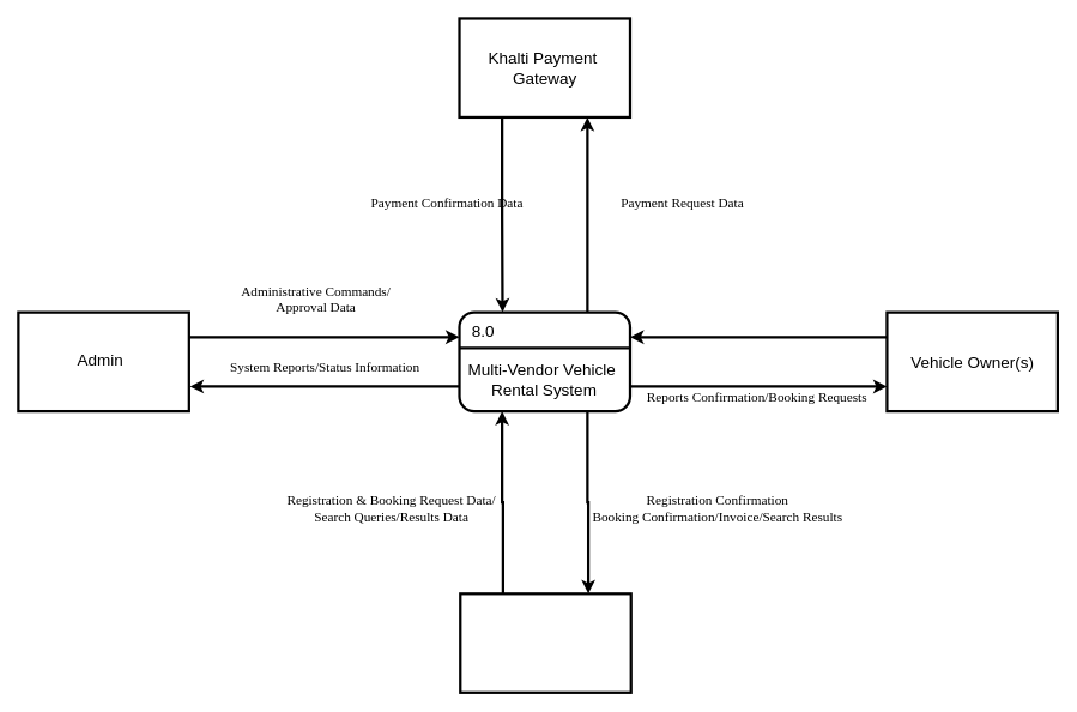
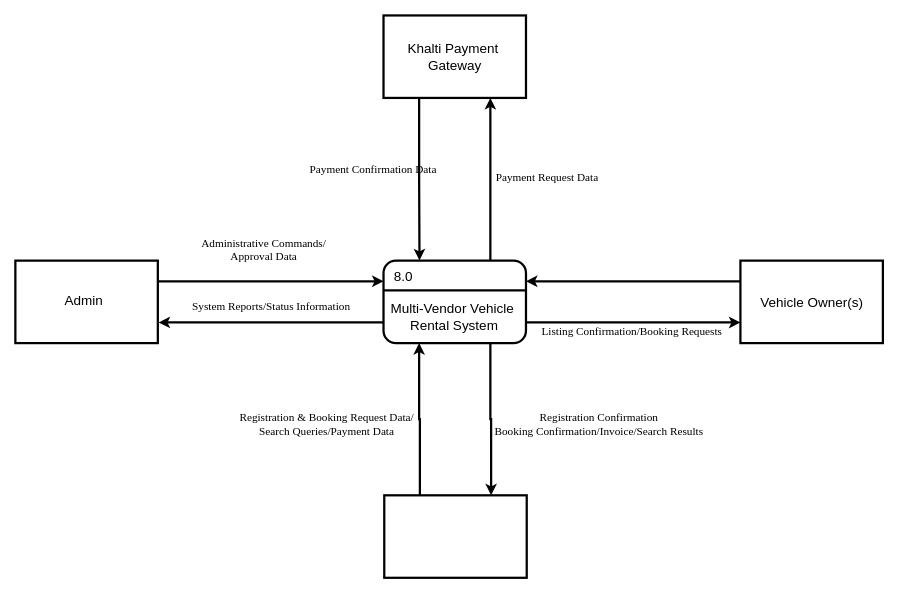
- <mxCell id="29" value="&lt;font face=&quot;Times New Roman&quot;&gt;&lt;span style=&quot;font-size: 15px;&quot;&gt;Payment Request Data&lt;/span&gt;&lt;/font&gt;" style="text;html=1;align=center;verticalAlign=middle;resizable=0;points=[];autosize=1;strokeColor=none;fillColor=none;strokeWidth=1;" parent="1" vertex="1"><mxGeometry x="679" y="210" width="160" height="30" as="geometry" /></mxCell>
+ <mxCell id="29" value="&lt;font face=&quot;Times New Roman&quot;&gt;&lt;span style=&quot;font-size: 15px;&quot;&gt;Payment Request Data&lt;/span&gt;&lt;/font&gt;" style="text;html=1;align=center;verticalAlign=middle;resizable=0;points=[];autosize=1;strokeColor=none;fillColor=none;strokeWidth=1;" parent="1" vertex="1"><mxGeometry x="649" y="220" width="160" height="30" as="geometry" /></mxCell>
- <mxCell id="19" value="&lt;font face=&quot;Times New Roman&quot;&gt;&lt;span style=&quot;font-size: 15px;&quot;&gt;Reports Confirmation/Booking Requests&lt;/span&gt;&lt;/font&gt;" style="text;html=1;align=center;verticalAlign=middle;resizable=0;points=[];autosize=1;strokeColor=none;fillColor=none;strokeWidth=1;" parent="1" vertex="1"><mxGeometry x="712" y="426" width="260" height="30" as="geometry" /></mxCell>
+ <mxCell id="19" value="&lt;font face=&quot;Times New Roman&quot;&gt;&lt;span style=&quot;font-size: 15px;&quot;&gt;Listing Confirmation/Booking Requests&lt;/span&gt;&lt;/font&gt;" style="text;html=1;align=center;verticalAlign=middle;resizable=0;points=[];autosize=1;strokeColor=none;fillColor=none;strokeWidth=1;" parent="1" vertex="1"><mxGeometry x="712" y="426" width="260" height="30" as="geometry" /></mxCell>
- <mxCell id="21" value="&lt;font face=&quot;Times New Roman&quot;&gt;&lt;span style=&quot;font-size: 15px;&quot;&gt;Registration &amp;amp; Booking Request Data/&lt;/span&gt;&lt;/font&gt;&lt;div&gt;&lt;font face=&quot;Times New Roman&quot;&gt;&lt;span style=&quot;font-size: 15px;&quot;&gt;Search Queries/Results Data&lt;/span&gt;&lt;/font&gt;&lt;/div&gt;" style="text;html=1;align=center;verticalAlign=middle;resizable=0;points=[];autosize=1;strokeColor=none;fillColor=none;strokeWidth=1;" parent="1" vertex="1"><mxGeometry x="305" y="540" width="260" height="50" as="geometry" /></mxCell>
+ <mxCell id="21" value="&lt;font face=&quot;Times New Roman&quot;&gt;&lt;span style=&quot;font-size: 15px;&quot;&gt;Registration &amp;amp; Booking Request Data/&lt;/span&gt;&lt;/font&gt;&lt;div&gt;&lt;font face=&quot;Times New Roman&quot;&gt;&lt;span style=&quot;font-size: 15px;&quot;&gt;Search Queries/Payment Data&lt;/span&gt;&lt;/font&gt;&lt;/div&gt;" style="text;html=1;align=center;verticalAlign=middle;resizable=0;points=[];autosize=1;strokeColor=none;fillColor=none;strokeWidth=1;" parent="1" vertex="1"><mxGeometry x="305" y="540" width="260" height="50" as="geometry" /></mxCell>
